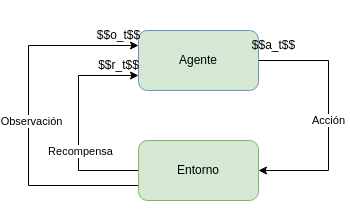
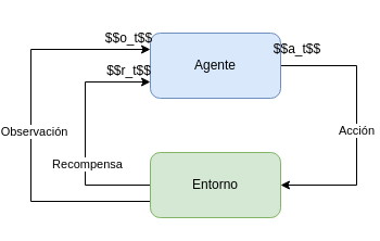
- <mxCell id="3" value="Agente" style="rounded=1;whiteSpace=wrap;html=1;fillColor=#d5e8d4;strokeColor=#6c8ebf;" vertex="1" parent="1"><mxGeometry x="130" y="30" width="120" height="60" as="geometry" /></mxCell>
+ <mxCell id="3" value="Agente" style="rounded=1;whiteSpace=wrap;html=1;fillColor=#dae8fc;strokeColor=#6c8ebf;" vertex="1" parent="1"><mxGeometry x="130" y="30" width="120" height="60" as="geometry" /></mxCell>
